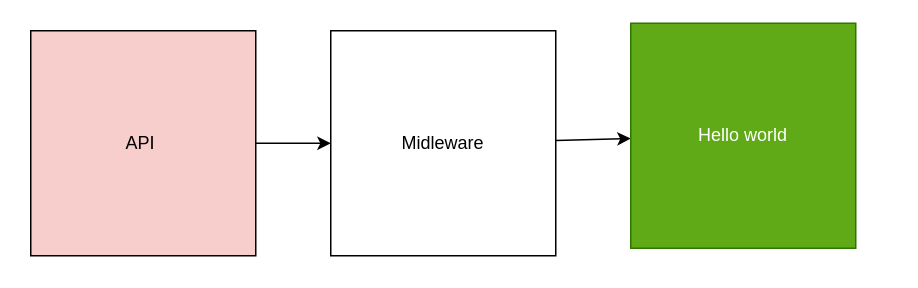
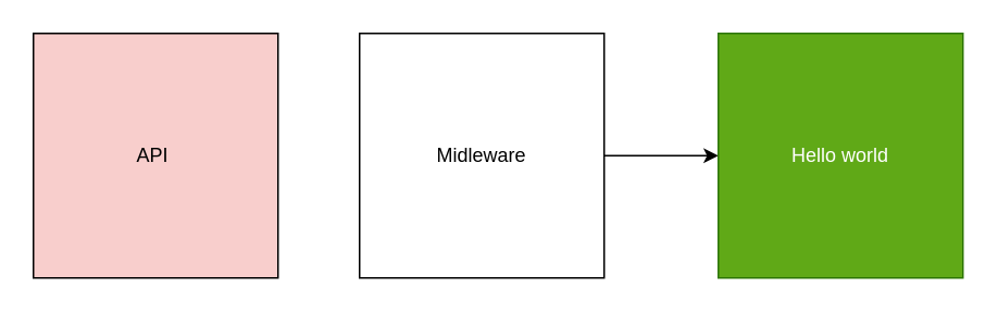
- <mxCell id="6" value="Hello world" style="whiteSpace=wrap;html=1;aspect=fixed;fillColor=#60a917;strokeColor=#2D7600;fontColor=#ffffff;" vertex="1" parent="1"><mxGeometry x="420" y="15" width="150" height="150" as="geometry" /></mxCell>
+ <mxCell id="6" value="Hello world" style="whiteSpace=wrap;html=1;aspect=fixed;fillColor=#60a917;strokeColor=#2D7600;fontColor=#ffffff;" vertex="1" parent="1"><mxGeometry x="440" y="20" width="150" height="150" as="geometry" /></mxCell>
- <mxCell id="2" value="" style="edgeStyle=none;html=1;" edge="1" parent="1" source="3" target="5"><mxGeometry relative="1" as="geometry" /></mxCell>
